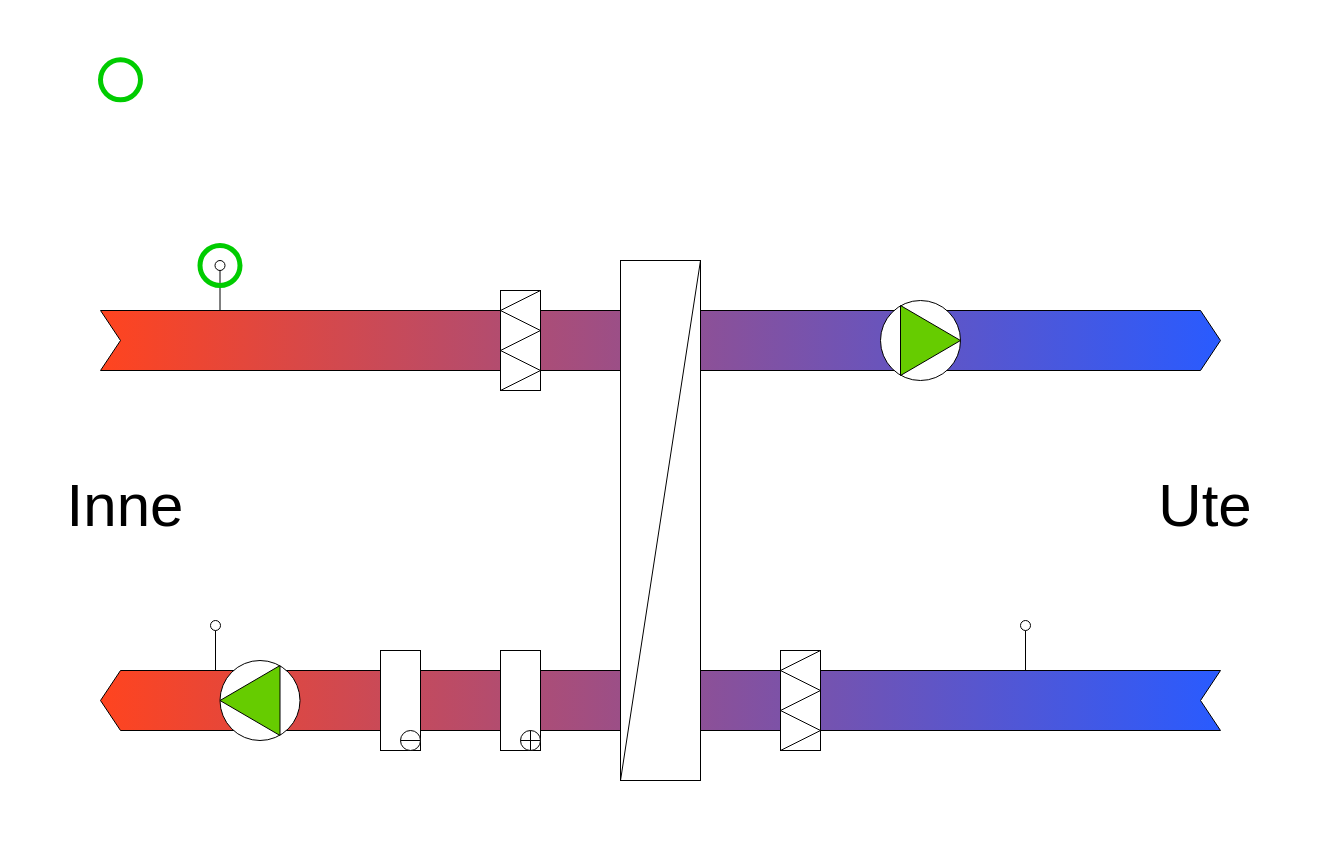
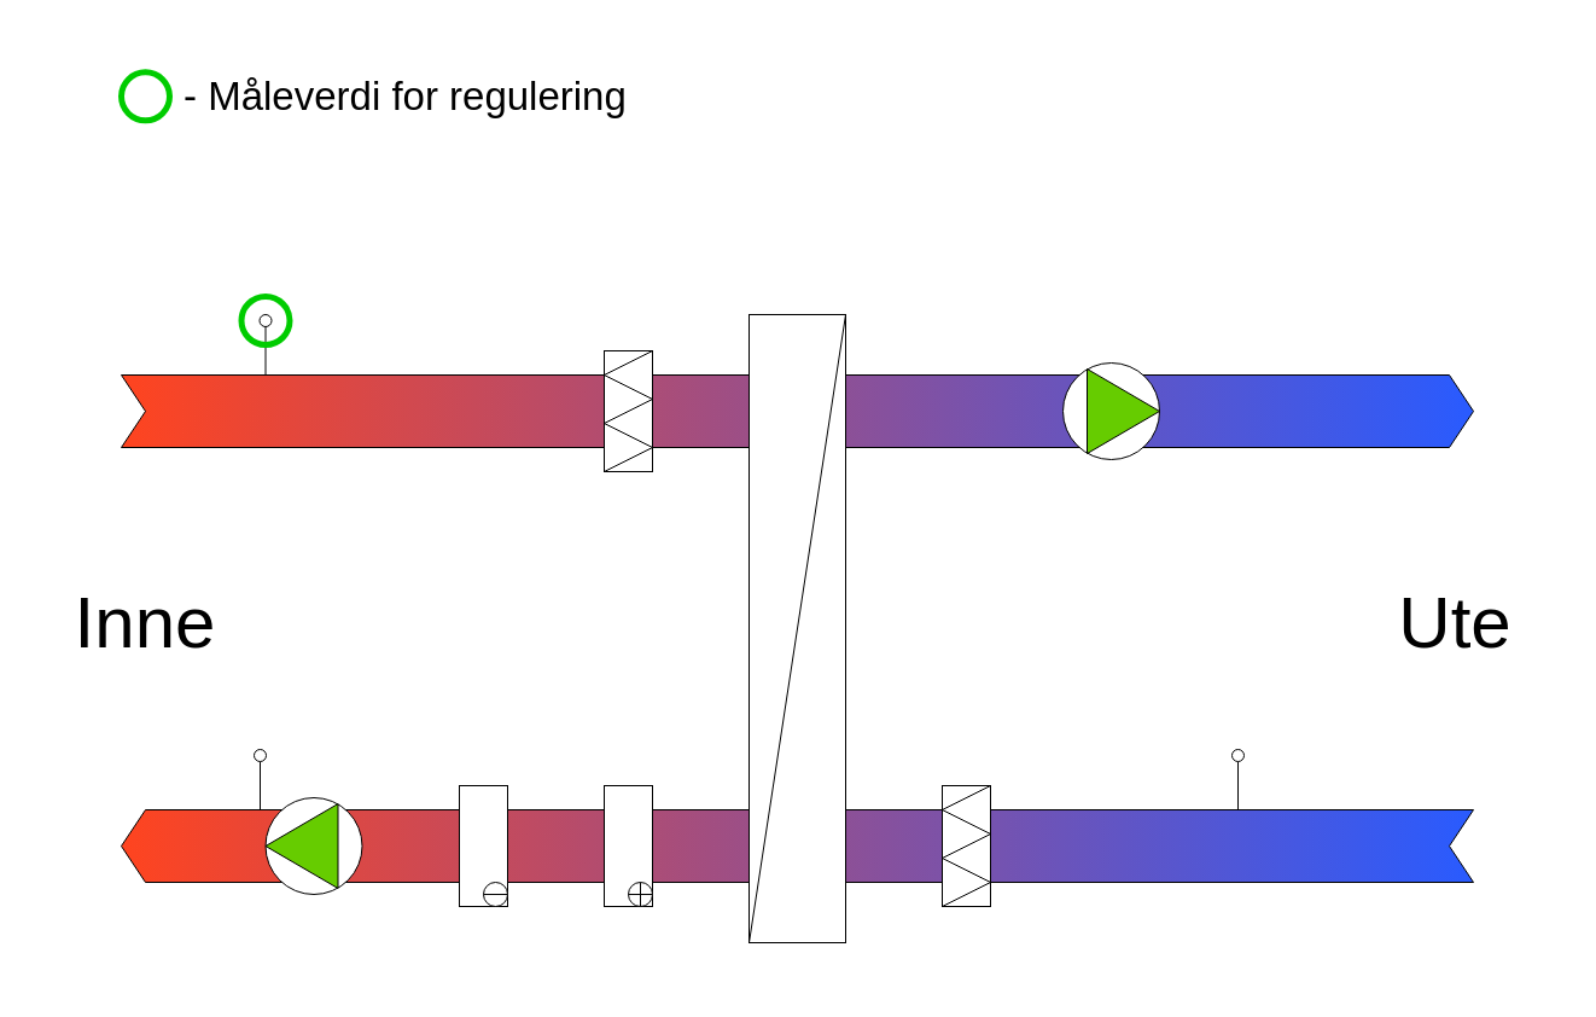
+ <mxCell id="46" value="- Måleverdi for regulering" style="text;html=1;strokeColor=none;fillColor=none;align=left;verticalAlign=middle;whiteSpace=wrap;rounded=0;fontSize=33;" parent="44" vertex="1"><mxGeometry x="50" width="500" height="40" as="geometry" /></mxCell>
- <mxCell id="42" value="Inne" style="text;html=1;strokeColor=none;fillColor=none;align=center;verticalAlign=middle;whiteSpace=wrap;rounded=0;fontSize=60;direction=south;" parent="1" vertex="1"><mxGeometry x="60" y="480" width="130" height="50" as="geometry" /></mxCell>
+ <mxCell id="42" value="Inne" style="text;html=1;strokeColor=none;fillColor=none;align=center;verticalAlign=middle;whiteSpace=wrap;rounded=0;fontSize=60;direction=south;" parent="1" vertex="1"><mxGeometry x="55" y="490" width="130" height="50" as="geometry" /></mxCell>
- <mxCell id="41" value="Ute" style="text;html=1;strokeColor=none;fillColor=none;align=center;verticalAlign=middle;whiteSpace=wrap;rounded=0;fontSize=60;" parent="1" vertex="1"><mxGeometry x="1140" y="480" width="130" height="50" as="geometry" /></mxCell>
+ <mxCell id="41" value="Ute" style="text;html=1;strokeColor=none;fillColor=none;align=center;verticalAlign=middle;whiteSpace=wrap;rounded=0;fontSize=60;" parent="1" vertex="1"><mxGeometry x="1140" y="490" width="130" height="50" as="geometry" /></mxCell>
